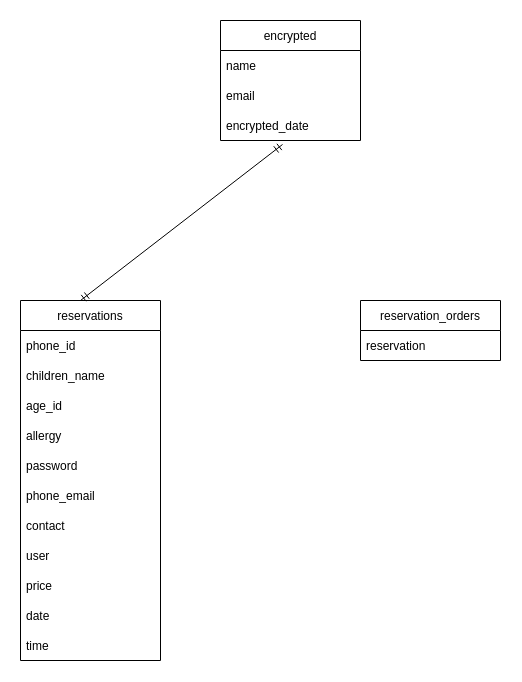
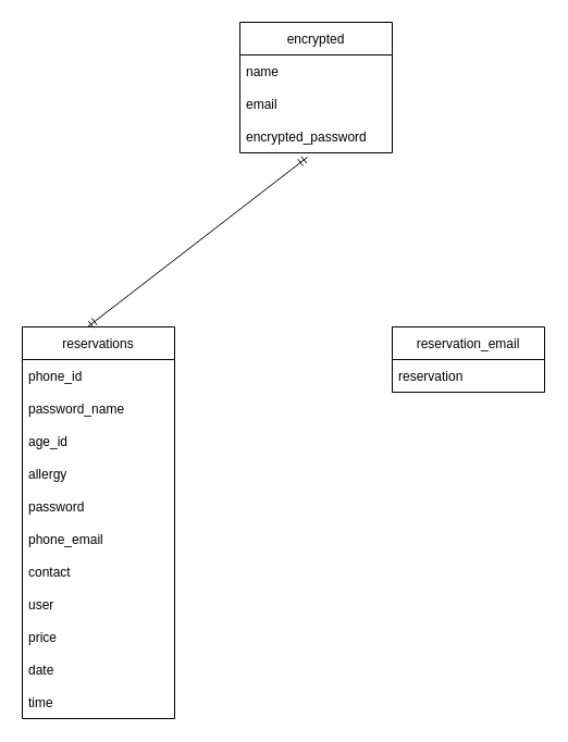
- <mxCell id="17" value="encrypted_date" style="text;strokeColor=none;fillColor=none;align=left;verticalAlign=middle;spacingLeft=4;spacingRight=4;overflow=hidden;points=[[0,0.5],[1,0.5]];portConstraint=eastwest;rotatable=0;rounded=0;" parent="14" vertex="1"><mxGeometry y="90" width="140" height="30" as="geometry" /></mxCell>
+ <mxCell id="17" value="encrypted_password" style="text;strokeColor=none;fillColor=none;align=left;verticalAlign=middle;spacingLeft=4;spacingRight=4;overflow=hidden;points=[[0,0.5],[1,0.5]];portConstraint=eastwest;rotatable=0;rounded=0;" parent="14" vertex="1"><mxGeometry y="90" width="140" height="30" as="geometry" /></mxCell>
- <mxCell id="19" value="reservation_orders" style="swimlane;fontStyle=0;childLayout=stackLayout;horizontal=1;startSize=30;horizontalStack=0;resizeParent=1;resizeParentMax=0;resizeLast=0;collapsible=1;marginBottom=0;rounded=0;" parent="1" vertex="1"><mxGeometry x="360" y="300" width="140" height="60" as="geometry" /></mxCell>
+ <mxCell id="19" value="reservation_email" style="swimlane;fontStyle=0;childLayout=stackLayout;horizontal=1;startSize=30;horizontalStack=0;resizeParent=1;resizeParentMax=0;resizeLast=0;collapsible=1;marginBottom=0;rounded=0;" parent="1" vertex="1"><mxGeometry x="360" y="300" width="140" height="60" as="geometry" /></mxCell>
- <mxCell id="4" value="children_name" style="text;strokeColor=none;fillColor=none;align=left;verticalAlign=middle;spacingLeft=4;spacingRight=4;overflow=hidden;points=[[0,0.5],[1,0.5]];portConstraint=eastwest;rotatable=0;rounded=0;" parent="2" vertex="1"><mxGeometry y="60" width="140" height="30" as="geometry" /></mxCell>
+ <mxCell id="4" value="password_name" style="text;strokeColor=none;fillColor=none;align=left;verticalAlign=middle;spacingLeft=4;spacingRight=4;overflow=hidden;points=[[0,0.5],[1,0.5]];portConstraint=eastwest;rotatable=0;rounded=0;" parent="2" vertex="1"><mxGeometry y="60" width="140" height="30" as="geometry" /></mxCell>
